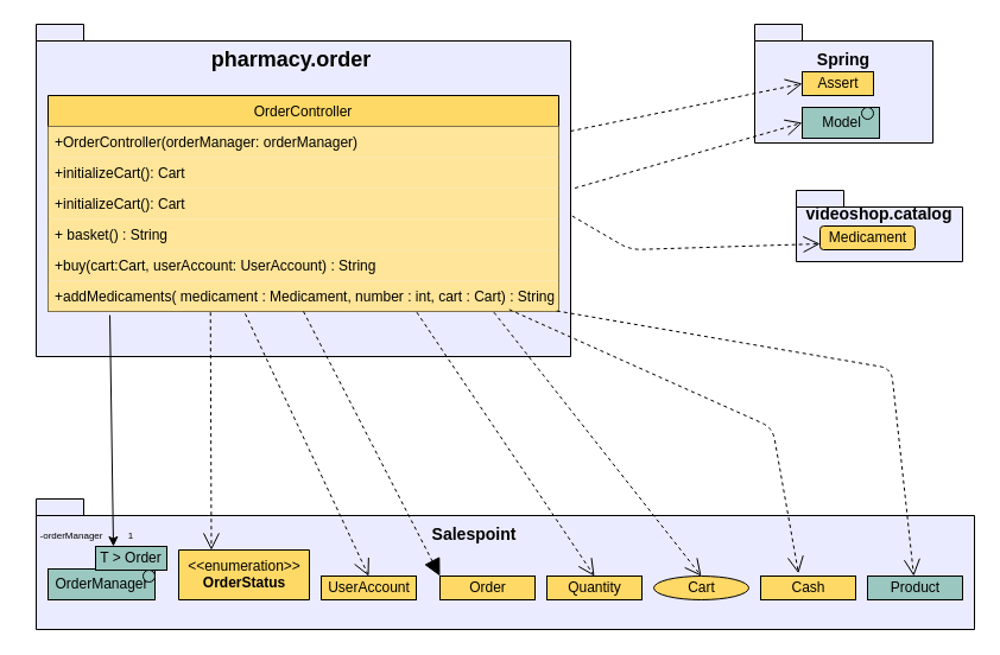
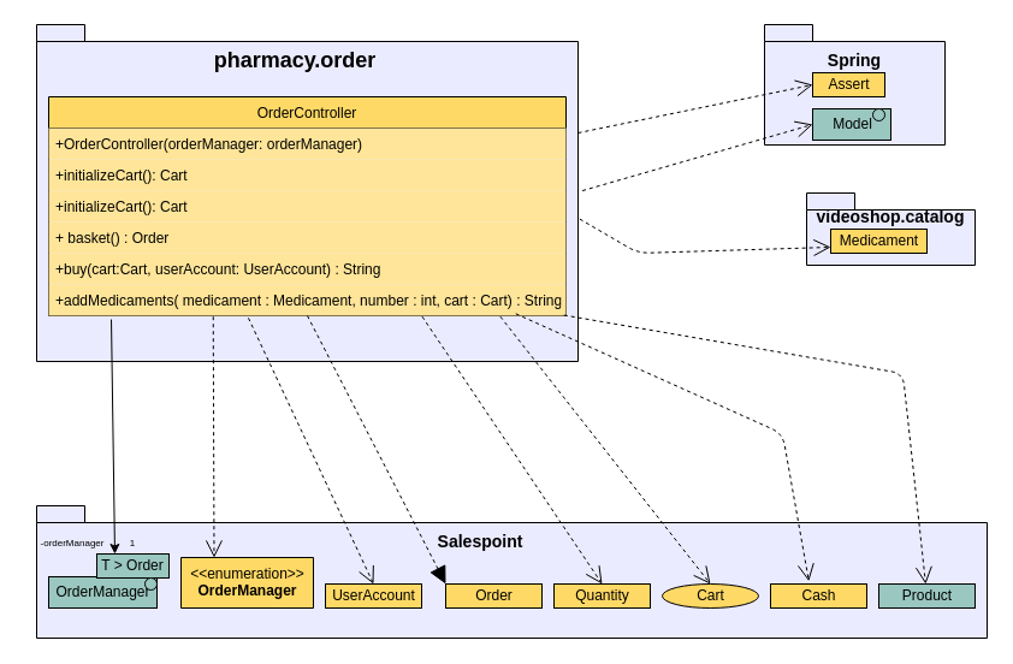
- <mxCell id="8" value="+ basket() : String" style="text;strokeColor=none;fillColor=#FFE599;align=left;verticalAlign=top;spacingLeft=4;spacingRight=4;overflow=hidden;rotatable=0;points=[[0,0.5],[1,0.5]];portConstraint=eastwest;" vertex="1" parent="4"><mxGeometry y="104" width="430" height="26" as="geometry" /></mxCell>
+ <mxCell id="8" value="+ basket() : Order" style="text;strokeColor=none;fillColor=#FFE599;align=left;verticalAlign=top;spacingLeft=4;spacingRight=4;overflow=hidden;rotatable=0;points=[[0,0.5],[1,0.5]];portConstraint=eastwest;" vertex="1" parent="4"><mxGeometry y="104" width="430" height="26" as="geometry" /></mxCell>
- <mxCell id="17" value="Medicament" style="html=1;fillColor=#FFD966;rounded=1;" vertex="1" parent="1"><mxGeometry x="690" y="190" width="80" height="20" as="geometry" /></mxCell>
+ <mxCell id="17" value="Medicament" style="html=1;fillColor=#FFD966;" vertex="1" parent="1"><mxGeometry x="690" y="190" width="80" height="20" as="geometry" /></mxCell>
- <mxCell id="28" value="&amp;lt;&amp;lt;enumeration&amp;gt;&amp;gt;&lt;br&gt;&lt;b&gt;OrderStatus&lt;/b&gt;" style="swimlane;fontStyle=0;align=center;verticalAlign=top;childLayout=stackLayout;horizontal=1;startSize=70;horizontalStack=0;resizeParent=1;resizeParentMax=0;resizeLast=0;collapsible=0;marginBottom=0;html=1;fillColor=#FFD966;" vertex="1" parent="1"><mxGeometry x="150" y="463" width="110" height="42" as="geometry" /></mxCell>
+ <mxCell id="28" value="&amp;lt;&amp;lt;enumeration&amp;gt;&amp;gt;&lt;br&gt;&lt;b&gt;OrderManager&lt;/b&gt;" style="swimlane;fontStyle=0;align=center;verticalAlign=top;childLayout=stackLayout;horizontal=1;startSize=70;horizontalStack=0;resizeParent=1;resizeParentMax=0;resizeLast=0;collapsible=0;marginBottom=0;html=1;fillColor=#FFD966;" vertex="1" parent="1"><mxGeometry x="150" y="463" width="110" height="42" as="geometry" /></mxCell>
